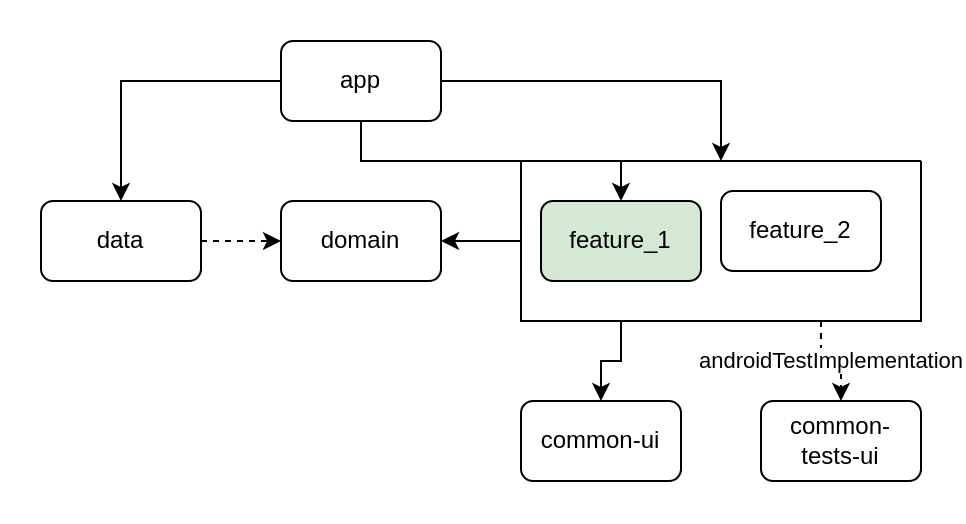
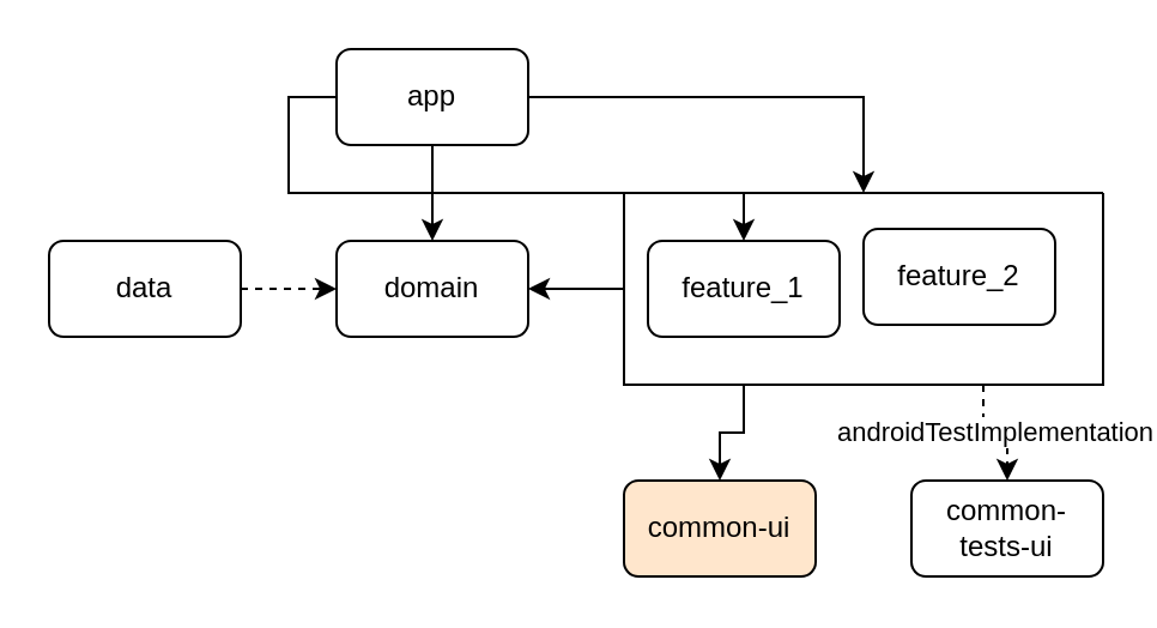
- <mxCell id="3" style="edgeStyle=orthogonalEdgeStyle;rounded=0;orthogonalLoop=1;jettySize=auto;html=1;exitX=0;exitY=0.5;exitDx=0;exitDy=0;entryX=0.5;entryY=0;entryDx=0;entryDy=0;fontFamily=Helvetica;fontSize=11;fontColor=default;" edge="1" parent="1" source="5" target="9"><mxGeometry relative="1" as="geometry" /></mxCell>
+ <mxCell id="3" style="edgeStyle=orthogonalEdgeStyle;rounded=0;orthogonalLoop=1;jettySize=auto;html=1;exitX=0;exitY=0.5;exitDx=0;exitDy=0;fontFamily=Helvetica;fontSize=11;fontColor=default;" edge="1" parent="1" source="5" target="10"><mxGeometry relative="1" as="geometry" /></mxCell>
- <mxCell id="15" value="feature_1" style="rounded=1;whiteSpace=wrap;html=1;fillColor=#d5e8d4;" vertex="1" parent="14"><mxGeometry x="10" y="20" width="80" height="40" as="geometry" /></mxCell>
+ <mxCell id="15" value="feature_1" style="rounded=1;whiteSpace=wrap;html=1;" vertex="1" parent="14"><mxGeometry x="10" y="20" width="80" height="40" as="geometry" /></mxCell>
- <mxCell id="6" value="common-ui" style="rounded=1;whiteSpace=wrap;html=1;" vertex="1" parent="1"><mxGeometry x="260" y="200" width="80" height="40" as="geometry" /></mxCell>
+ <mxCell id="6" value="common-ui" style="rounded=1;whiteSpace=wrap;html=1;fillColor=#ffe6cc;" vertex="1" parent="1"><mxGeometry x="260" y="200" width="80" height="40" as="geometry" /></mxCell>
